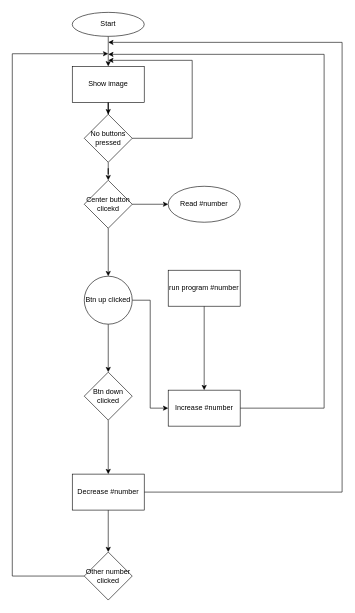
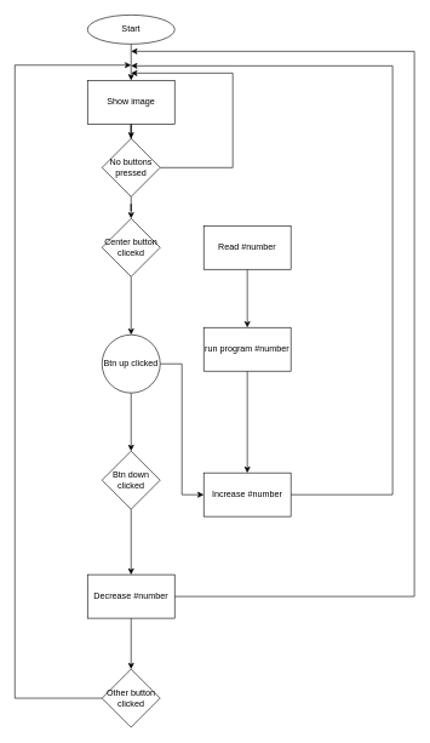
- <mxCell id="7" value="" style="edgeStyle=orthogonalEdgeStyle;rounded=0;orthogonalLoop=1;jettySize=auto;html=1;" edge="1" parent="1" source="9" target="11"><mxGeometry relative="1" as="geometry" /></mxCell>
- <mxCell id="11" value="Read #number" style="ellipse;whiteSpace=wrap;html=1;" vertex="1" parent="1"><mxGeometry x="280" y="310" width="120" height="60" as="geometry" /></mxCell>
+ <mxCell id="11" value="Read #number" style="whiteSpace=wrap;html=1;" vertex="1" parent="1"><mxGeometry x="280" y="310" width="120" height="60" as="geometry" /></mxCell>
+ <mxCell id="10" value="" style="edgeStyle=orthogonalEdgeStyle;rounded=0;orthogonalLoop=1;jettySize=auto;html=1;" edge="1" parent="1" source="11" target="13"><mxGeometry relative="1" as="geometry" /></mxCell>
- <mxCell id="27" value="Other number clicked" style="rhombus;whiteSpace=wrap;html=1;" vertex="1" parent="1"><mxGeometry x="140" y="920" width="80" height="80" as="geometry" /></mxCell>
+ <mxCell id="27" value="Other button clicked" style="rhombus;whiteSpace=wrap;html=1;" vertex="1" parent="1"><mxGeometry x="140" y="920" width="80" height="80" as="geometry" /></mxCell>
